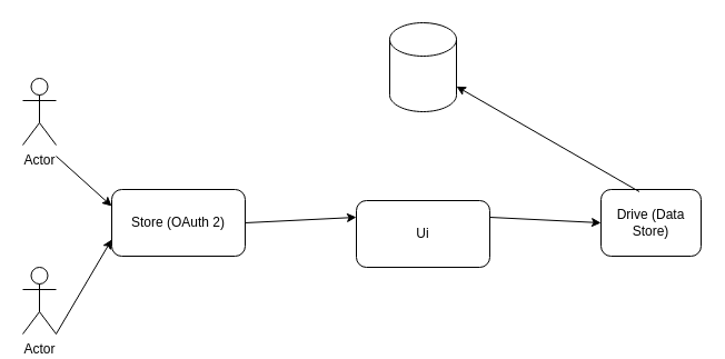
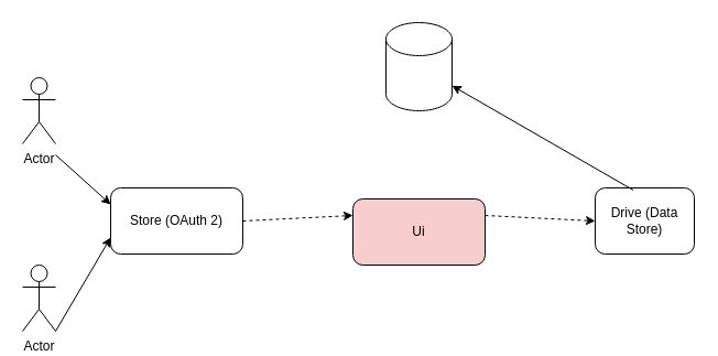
- <mxCell id="12" value="" style="endArrow=classic;html=1;rounded=0;entryX=0;entryY=0.25;entryDx=0;entryDy=0;exitX=1;exitY=0.5;exitDx=0;exitDy=0;" parent="1" source="2" target="11" edge="1"><mxGeometry width="50" height="50" relative="1" as="geometry"><mxPoint x="250" y="250" as="sourcePoint" /><mxPoint x="300" y="200" as="targetPoint" /></mxGeometry></mxCell>
+ <mxCell id="12" value="" style="endArrow=classic;html=1;rounded=0;entryX=0;entryY=0.25;entryDx=0;entryDy=0;exitX=1;exitY=0.5;exitDx=0;exitDy=0;dashed=1;" parent="1" source="2" target="11" edge="1"><mxGeometry width="50" height="50" relative="1" as="geometry"><mxPoint x="250" y="250" as="sourcePoint" /><mxPoint x="300" y="200" as="targetPoint" /></mxGeometry></mxCell>
- <mxCell id="10" value="" style="endArrow=classic;html=1;rounded=0;exitX=1;exitY=0.25;exitDx=0;exitDy=0;entryX=0;entryY=0.5;entryDx=0;entryDy=0;" parent="1" source="11" target="3" edge="1"><mxGeometry width="50" height="50" relative="1" as="geometry"><mxPoint x="370" y="230" as="sourcePoint" /><mxPoint x="420" y="180" as="targetPoint" /></mxGeometry></mxCell>
+ <mxCell id="10" value="" style="endArrow=classic;html=1;rounded=0;exitX=1;exitY=0.25;exitDx=0;exitDy=0;entryX=0;entryY=0.5;entryDx=0;entryDy=0;dashed=1;" parent="1" source="11" target="3" edge="1"><mxGeometry width="50" height="50" relative="1" as="geometry"><mxPoint x="370" y="230" as="sourcePoint" /><mxPoint x="420" y="180" as="targetPoint" /></mxGeometry></mxCell>
- <mxCell id="11" value="Ui" style="rounded=1;whiteSpace=wrap;html=1;" parent="1" vertex="1"><mxGeometry x="320" y="180" width="120" height="60" as="geometry" /></mxCell>
+ <mxCell id="11" value="Ui" style="rounded=1;whiteSpace=wrap;html=1;fillColor=#f8cecc;" parent="1" vertex="1"><mxGeometry x="320" y="180" width="120" height="60" as="geometry" /></mxCell>
